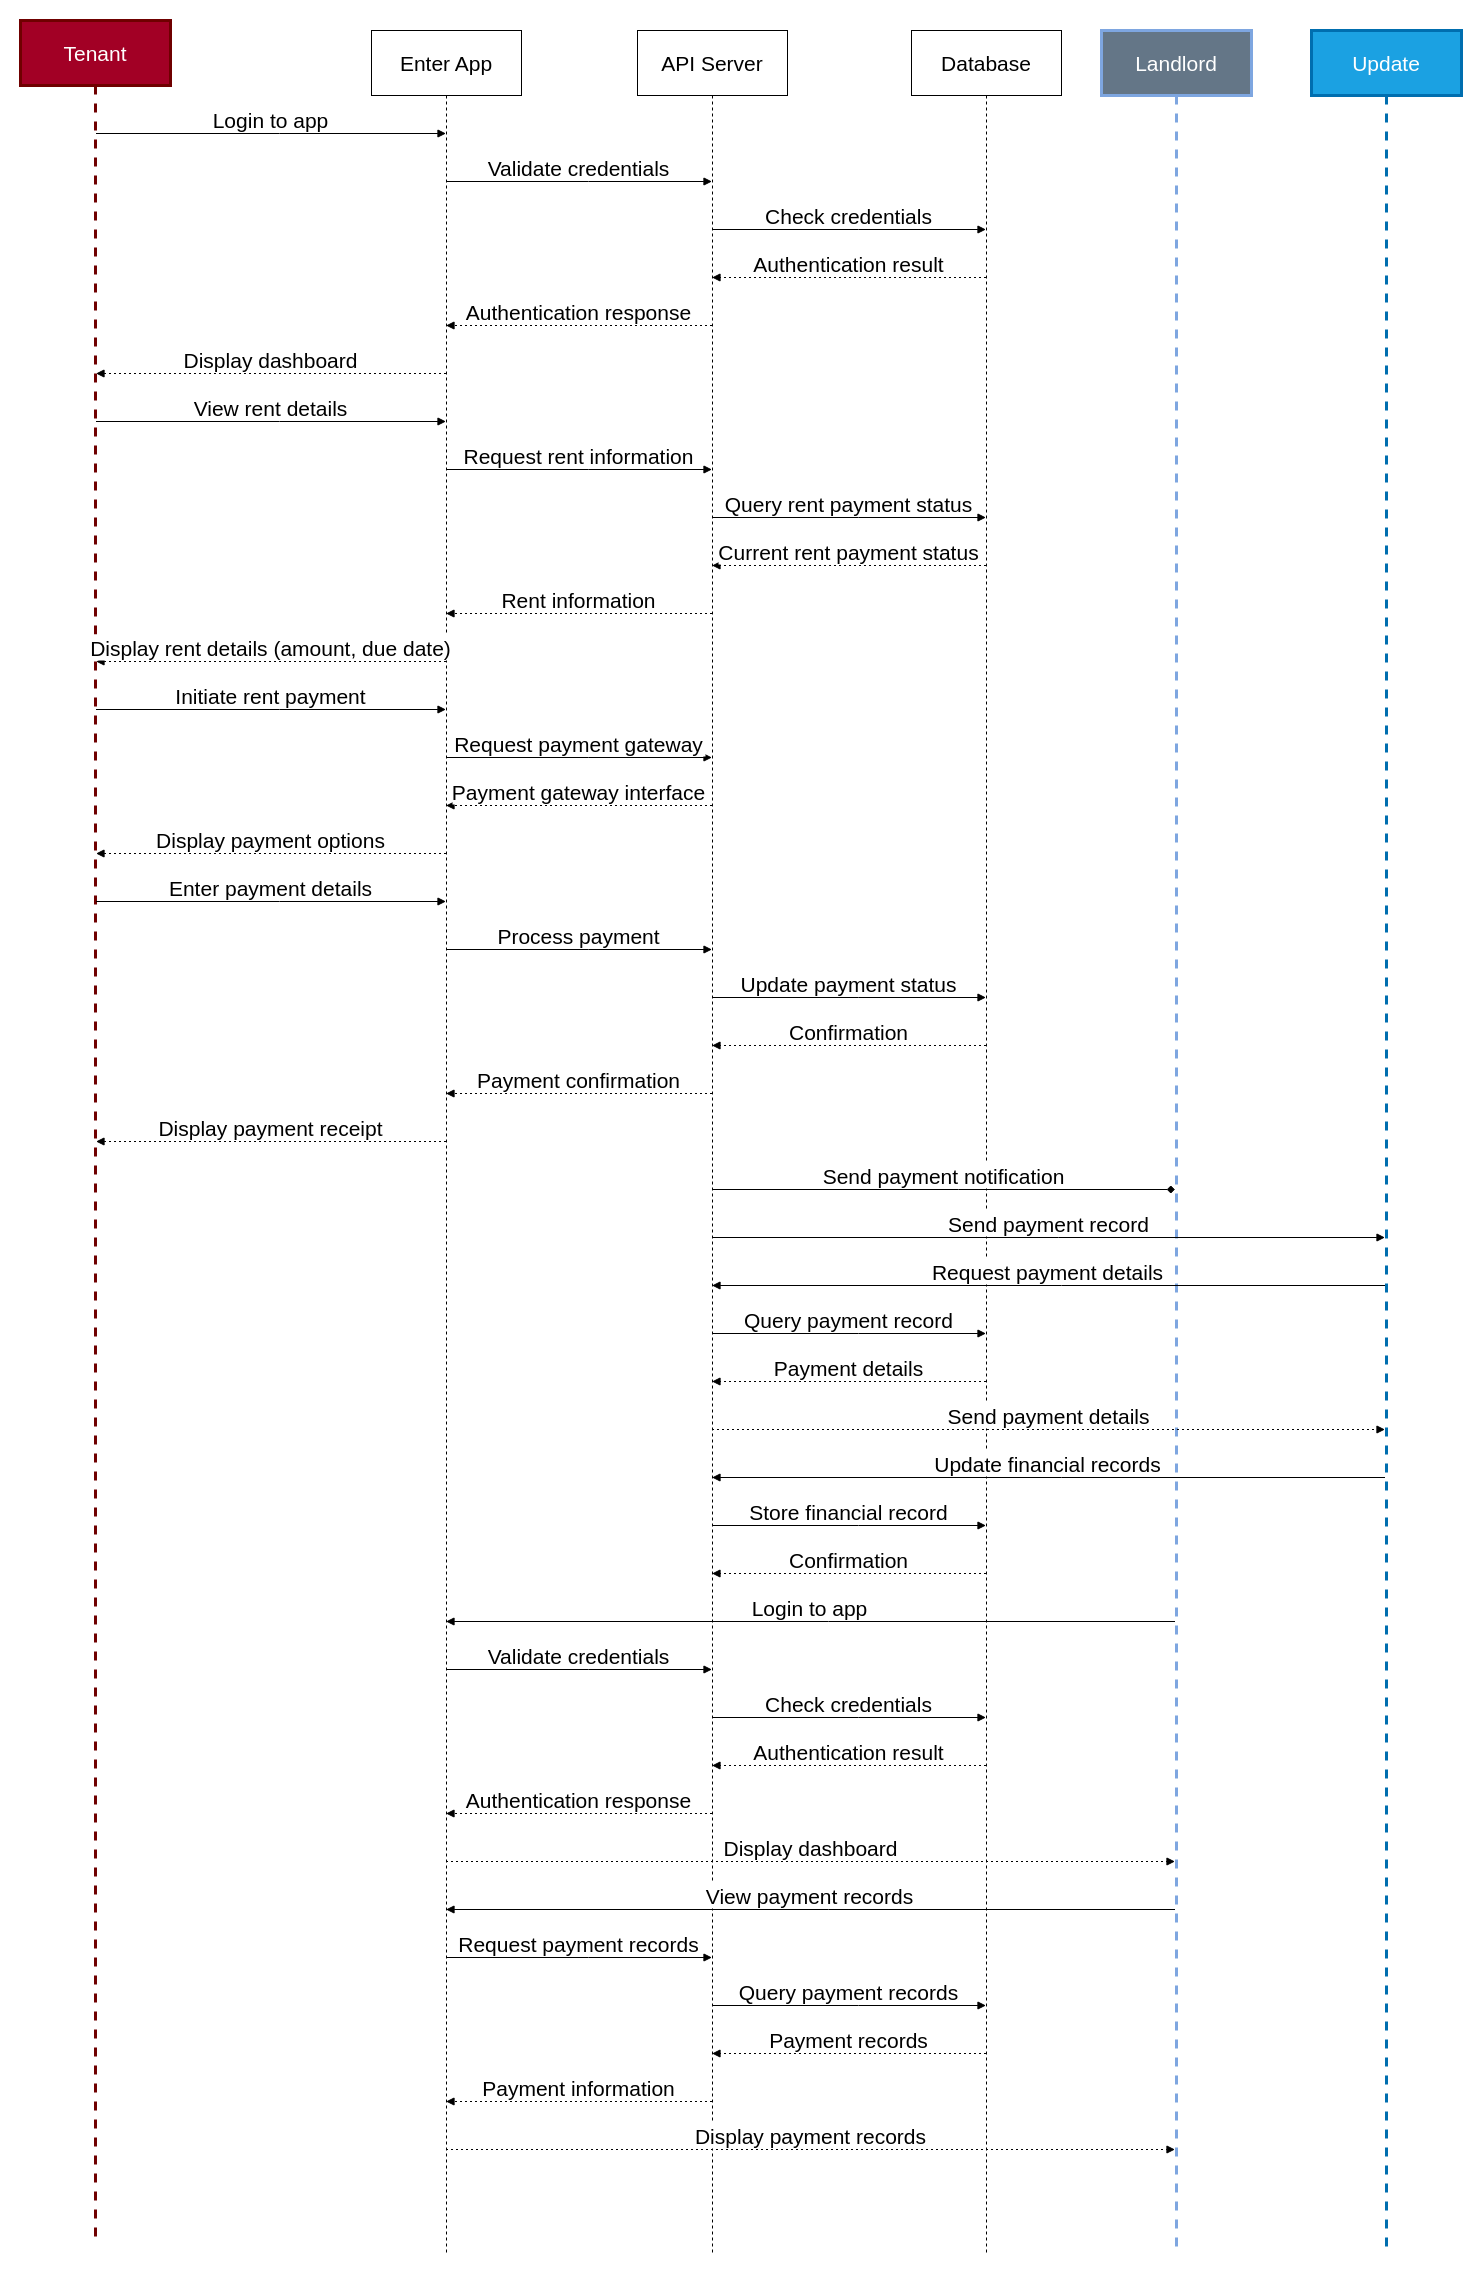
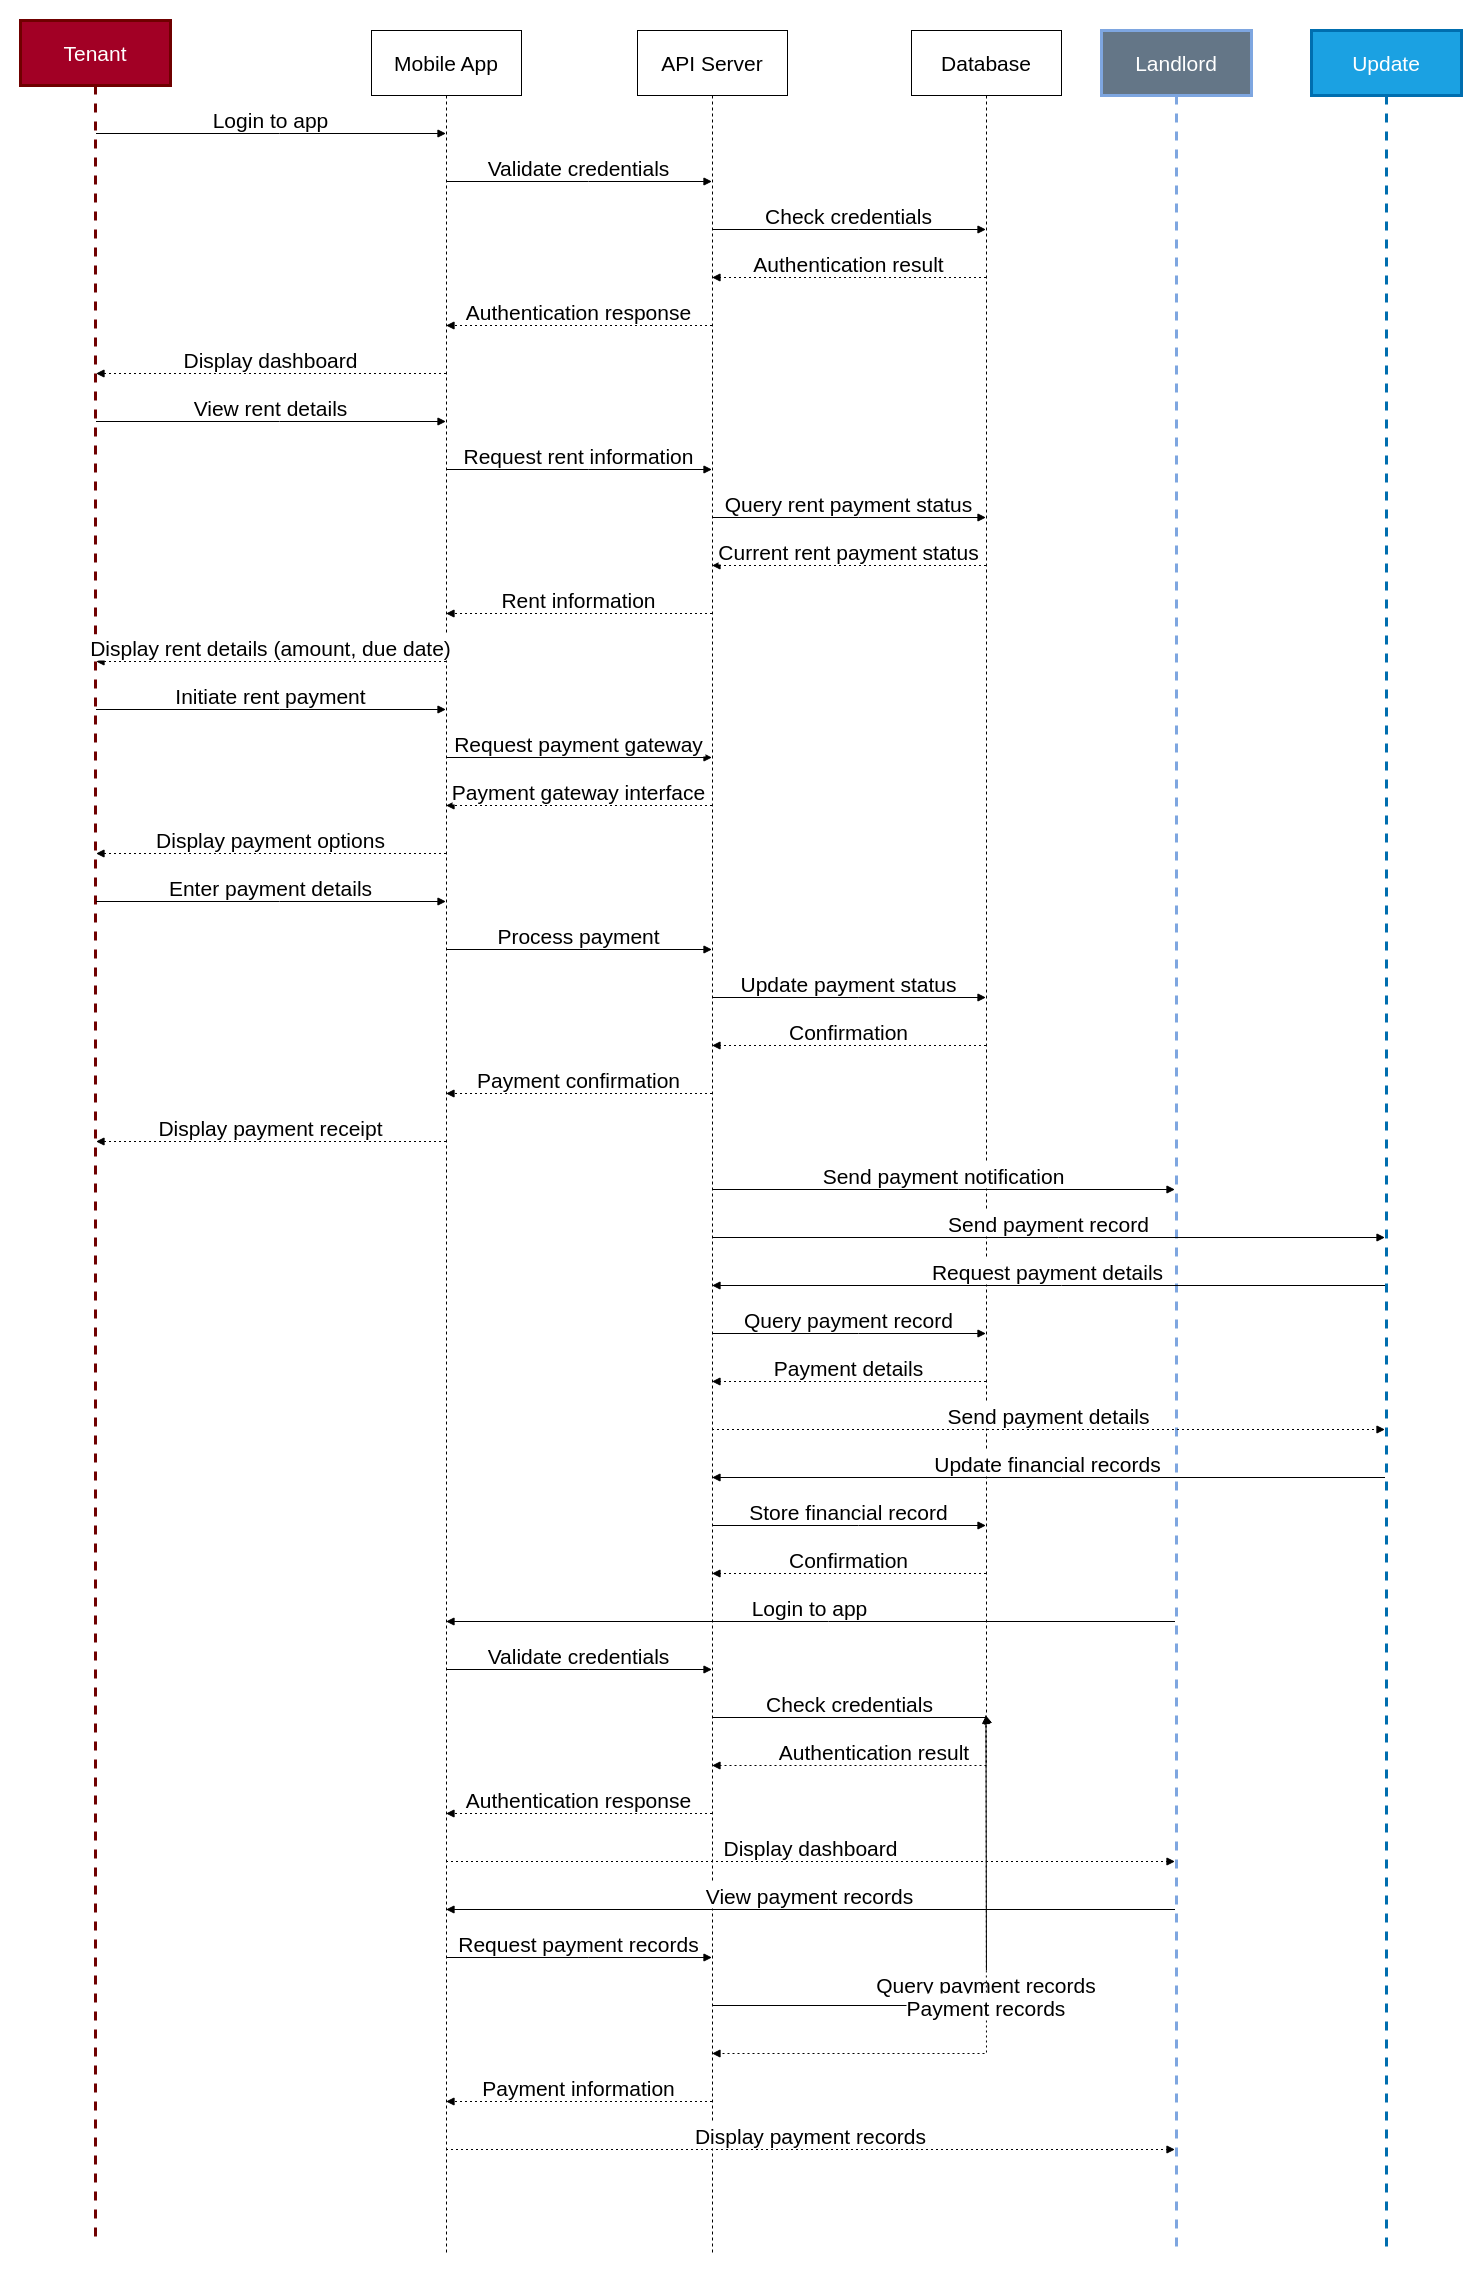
- <mxCell id="3" value="Enter App" style="shape=umlLifeline;perimeter=lifelinePerimeter;whiteSpace=wrap;container=1;dropTarget=0;collapsible=0;recursiveResize=0;outlineConnect=0;portConstraint=eastwest;newEdgeStyle={&quot;edgeStyle&quot;:&quot;elbowEdgeStyle&quot;,&quot;elbow&quot;:&quot;vertical&quot;,&quot;curved&quot;:0,&quot;rounded&quot;:0};size=65;fontSize=21;" parent="1" vertex="1"><mxGeometry x="371" y="30" width="150" height="2224" as="geometry" /></mxCell>
+ <mxCell id="3" value="Mobile App" style="shape=umlLifeline;perimeter=lifelinePerimeter;whiteSpace=wrap;container=1;dropTarget=0;collapsible=0;recursiveResize=0;outlineConnect=0;portConstraint=eastwest;newEdgeStyle={&quot;edgeStyle&quot;:&quot;elbowEdgeStyle&quot;,&quot;elbow&quot;:&quot;vertical&quot;,&quot;curved&quot;:0,&quot;rounded&quot;:0};size=65;fontSize=21;" parent="1" vertex="1"><mxGeometry x="371" y="30" width="150" height="2224" as="geometry" /></mxCell>
- <mxCell id="5" value="Database" style="shape=umlLifeline;perimeter=lifelinePerimeter;whiteSpace=wrap;container=1;dropTarget=0;collapsible=0;recursiveResize=0;outlineConnect=0;portConstraint=eastwest;newEdgeStyle={&quot;edgeStyle&quot;:&quot;elbowEdgeStyle&quot;,&quot;elbow&quot;:&quot;vertical&quot;,&quot;curved&quot;:0,&quot;rounded&quot;:0};size=65;fontSize=21;" parent="1" vertex="1"><mxGeometry x="911" y="30" width="150" height="2224" as="geometry" /></mxCell>
+ <mxCell id="5" value="Database" style="shape=umlLifeline;perimeter=lifelinePerimeter;whiteSpace=wrap;container=1;dropTarget=0;collapsible=0;recursiveResize=0;outlineConnect=0;portConstraint=eastwest;newEdgeStyle={&quot;edgeStyle&quot;:&quot;elbowEdgeStyle&quot;,&quot;elbow&quot;:&quot;vertical&quot;,&quot;curved&quot;:0,&quot;rounded&quot;:0};size=65;fontSize=21;" parent="1" vertex="1"><mxGeometry x="911" y="30" width="150" height="1685" as="geometry" /></mxCell>
- <mxCell id="30" value="Send payment notification" style="verticalAlign=bottom;edgeStyle=elbowEdgeStyle;elbow=vertical;curved=0;rounded=0;endArrow=diamond;fontSize=21;" parent="1" source="4" target="6" edge="1"><mxGeometry relative="1" as="geometry"><Array as="points"><mxPoint x="958" y="1189" /></Array></mxGeometry></mxCell>
+ <mxCell id="30" value="Send payment notification" style="verticalAlign=bottom;edgeStyle=elbowEdgeStyle;elbow=vertical;curved=0;rounded=0;endArrow=block;fontSize=21;" parent="1" source="4" target="6" edge="1"><mxGeometry relative="1" as="geometry"><Array as="points"><mxPoint x="958" y="1189" /></Array></mxGeometry></mxCell>
